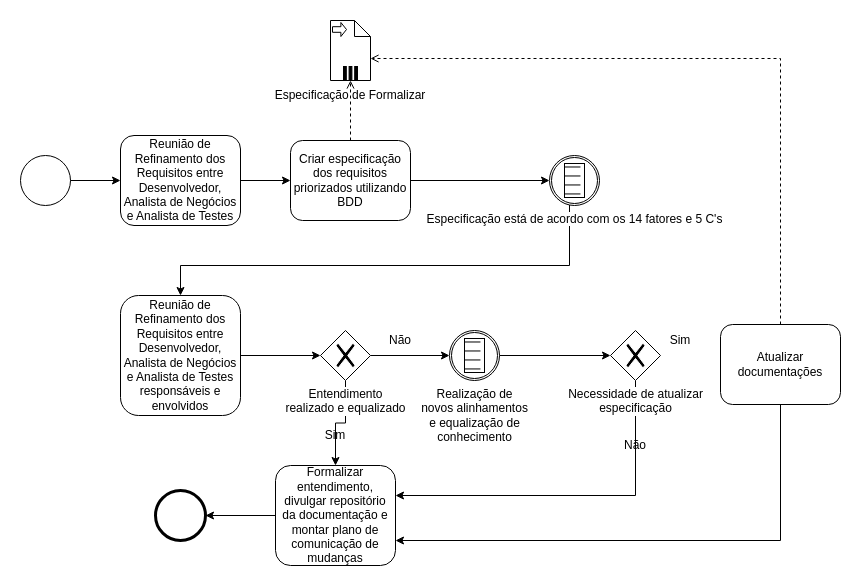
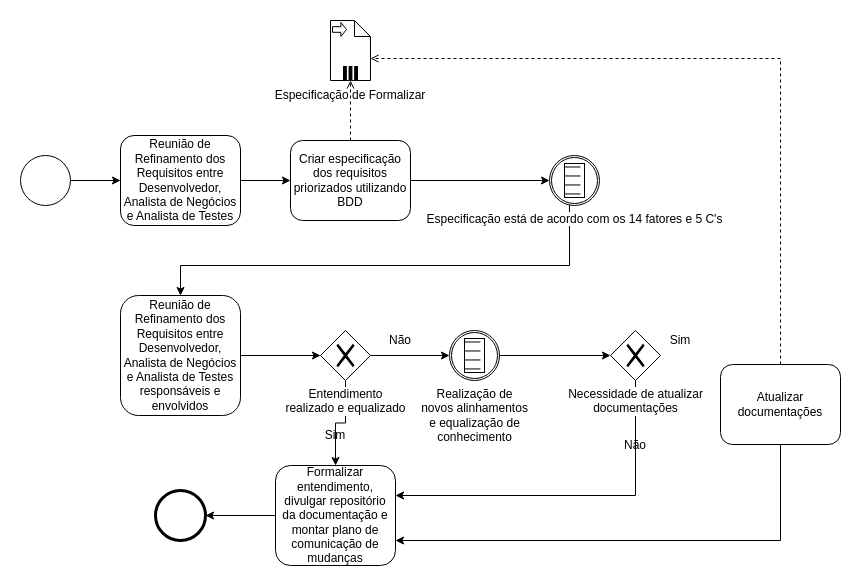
- <mxCell id="29" value="Atualizar documentações" style="shape=ext;rounded=1;html=1;whiteSpace=wrap;" parent="1" vertex="1"><mxGeometry x="720" y="324" width="120" height="80" as="geometry" /></mxCell>
+ <mxCell id="29" value="Atualizar documentações" style="shape=ext;rounded=1;html=1;whiteSpace=wrap;" parent="1" vertex="1"><mxGeometry x="720" y="364" width="120" height="80" as="geometry" /></mxCell>
- <mxCell id="26" value="Necessidade de atualizar&lt;br&gt;especificação" style="shape=mxgraph.bpmn.shape;html=1;verticalLabelPosition=bottom;labelBackgroundColor=#ffffff;verticalAlign=top;align=center;perimeter=rhombusPerimeter;background=gateway;outlineConnect=0;outline=none;symbol=exclusiveGw;" parent="1" vertex="1"><mxGeometry x="610" y="330" width="50" height="50" as="geometry" /></mxCell>
+ <mxCell id="26" value="Necessidade de atualizar&lt;br&gt;documentações" style="shape=mxgraph.bpmn.shape;html=1;verticalLabelPosition=bottom;labelBackgroundColor=#ffffff;verticalAlign=top;align=center;perimeter=rhombusPerimeter;background=gateway;outlineConnect=0;outline=none;symbol=exclusiveGw;" parent="1" vertex="1"><mxGeometry x="610" y="330" width="50" height="50" as="geometry" /></mxCell>
